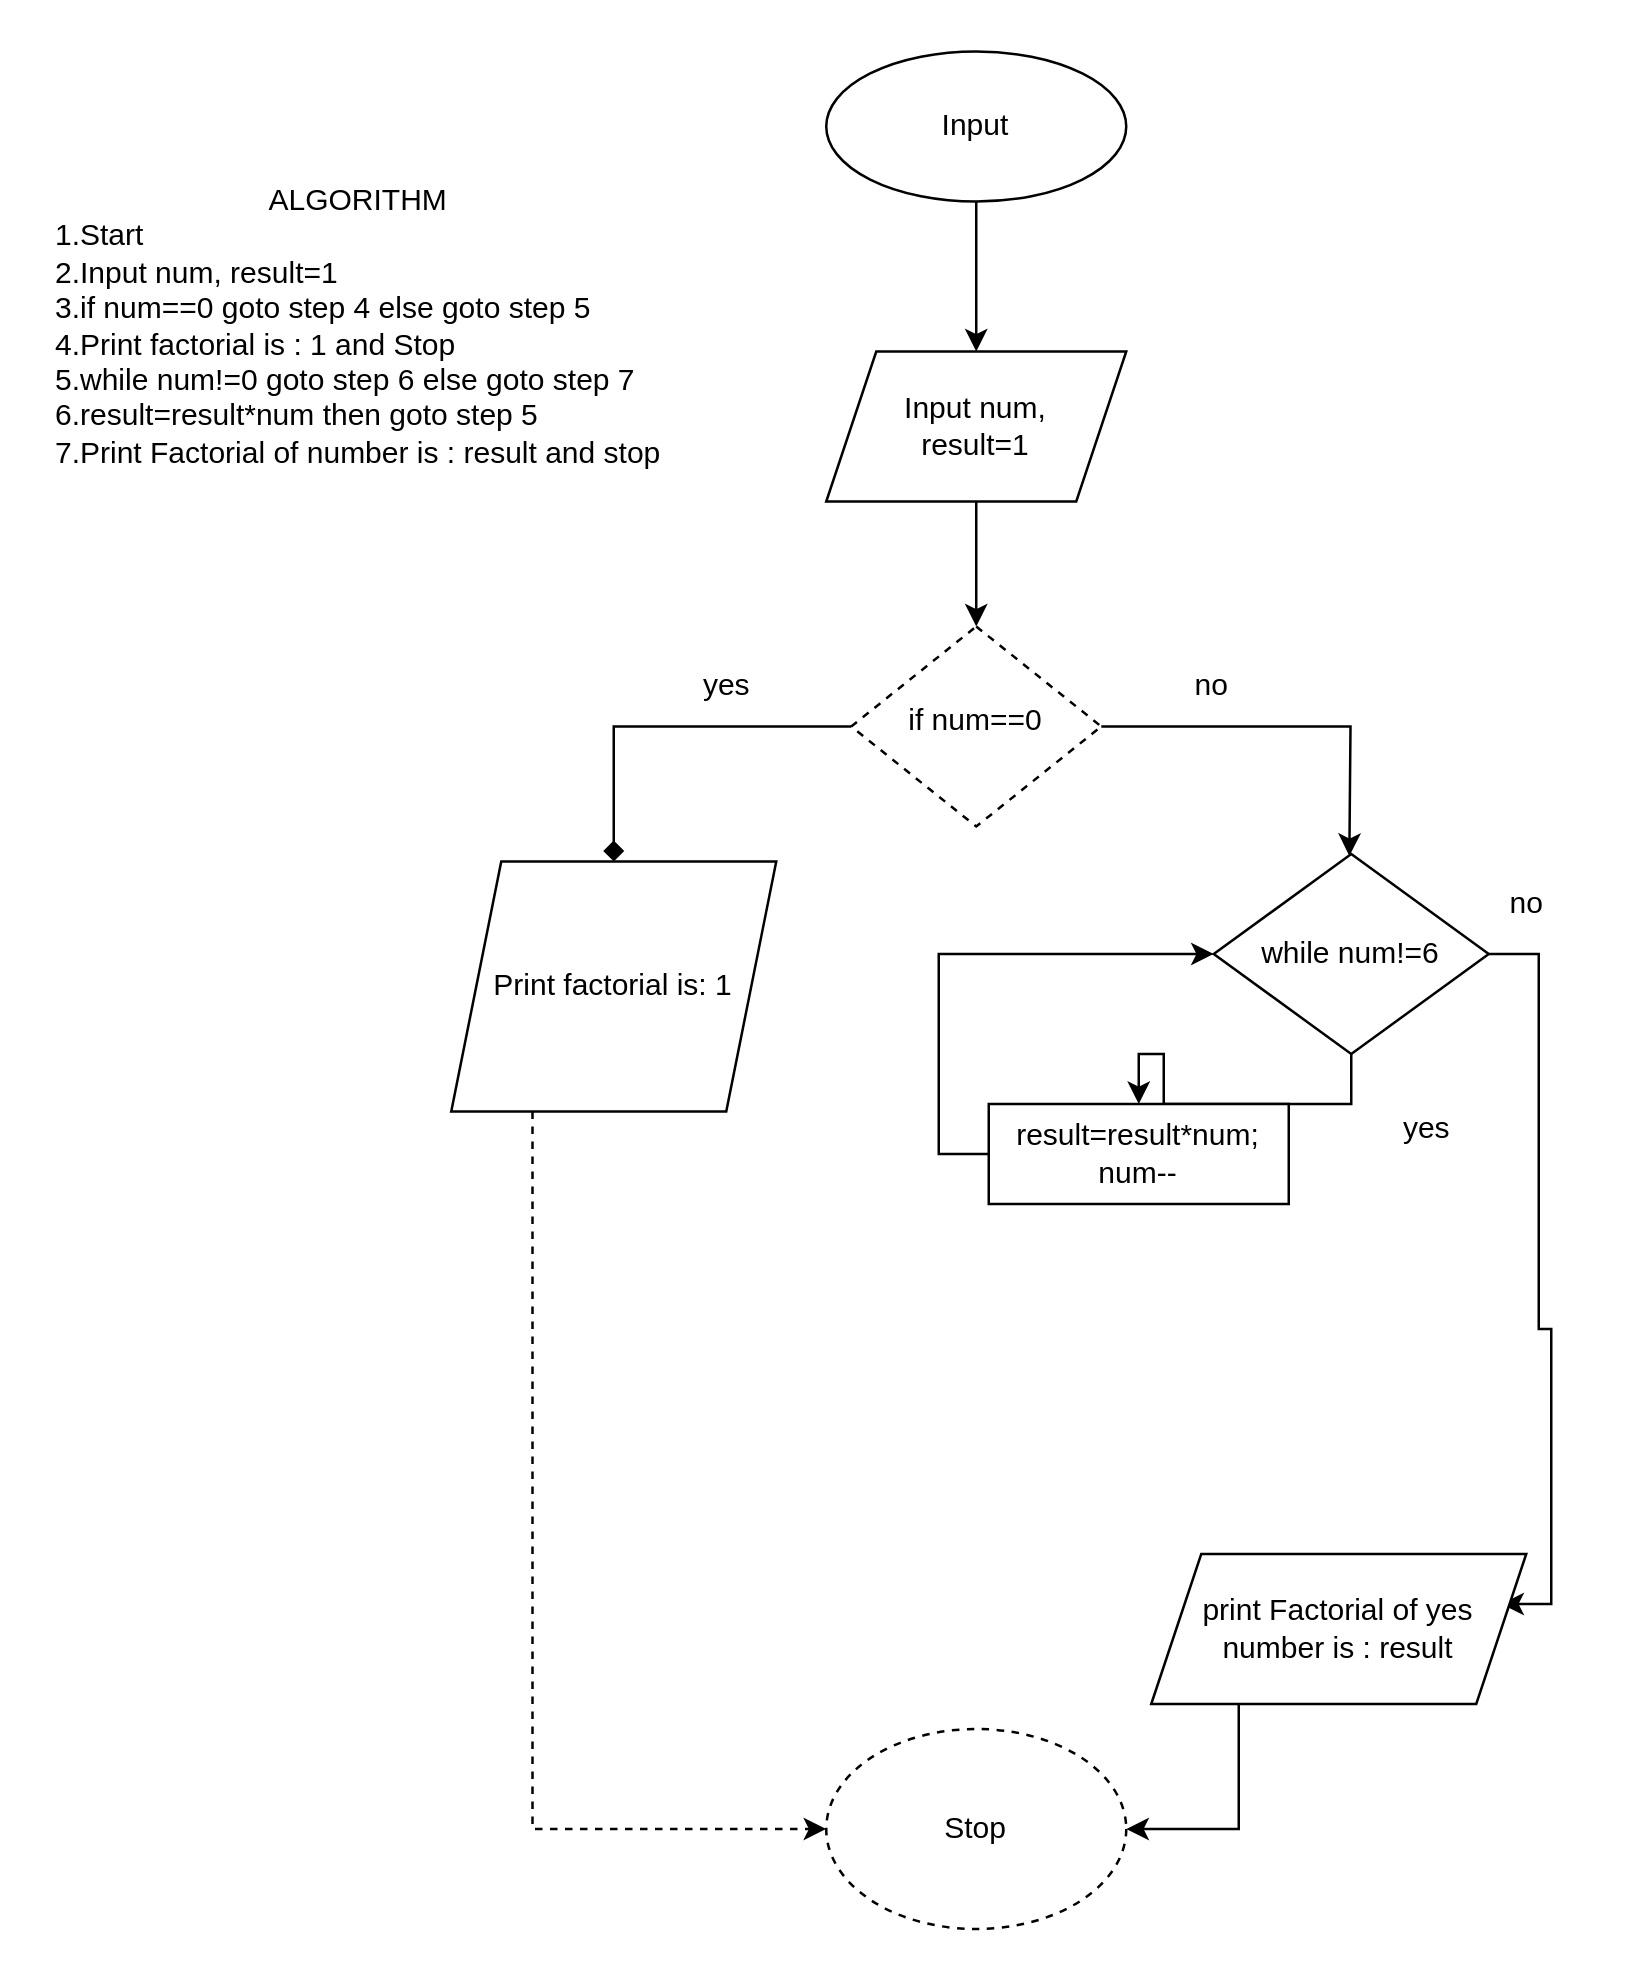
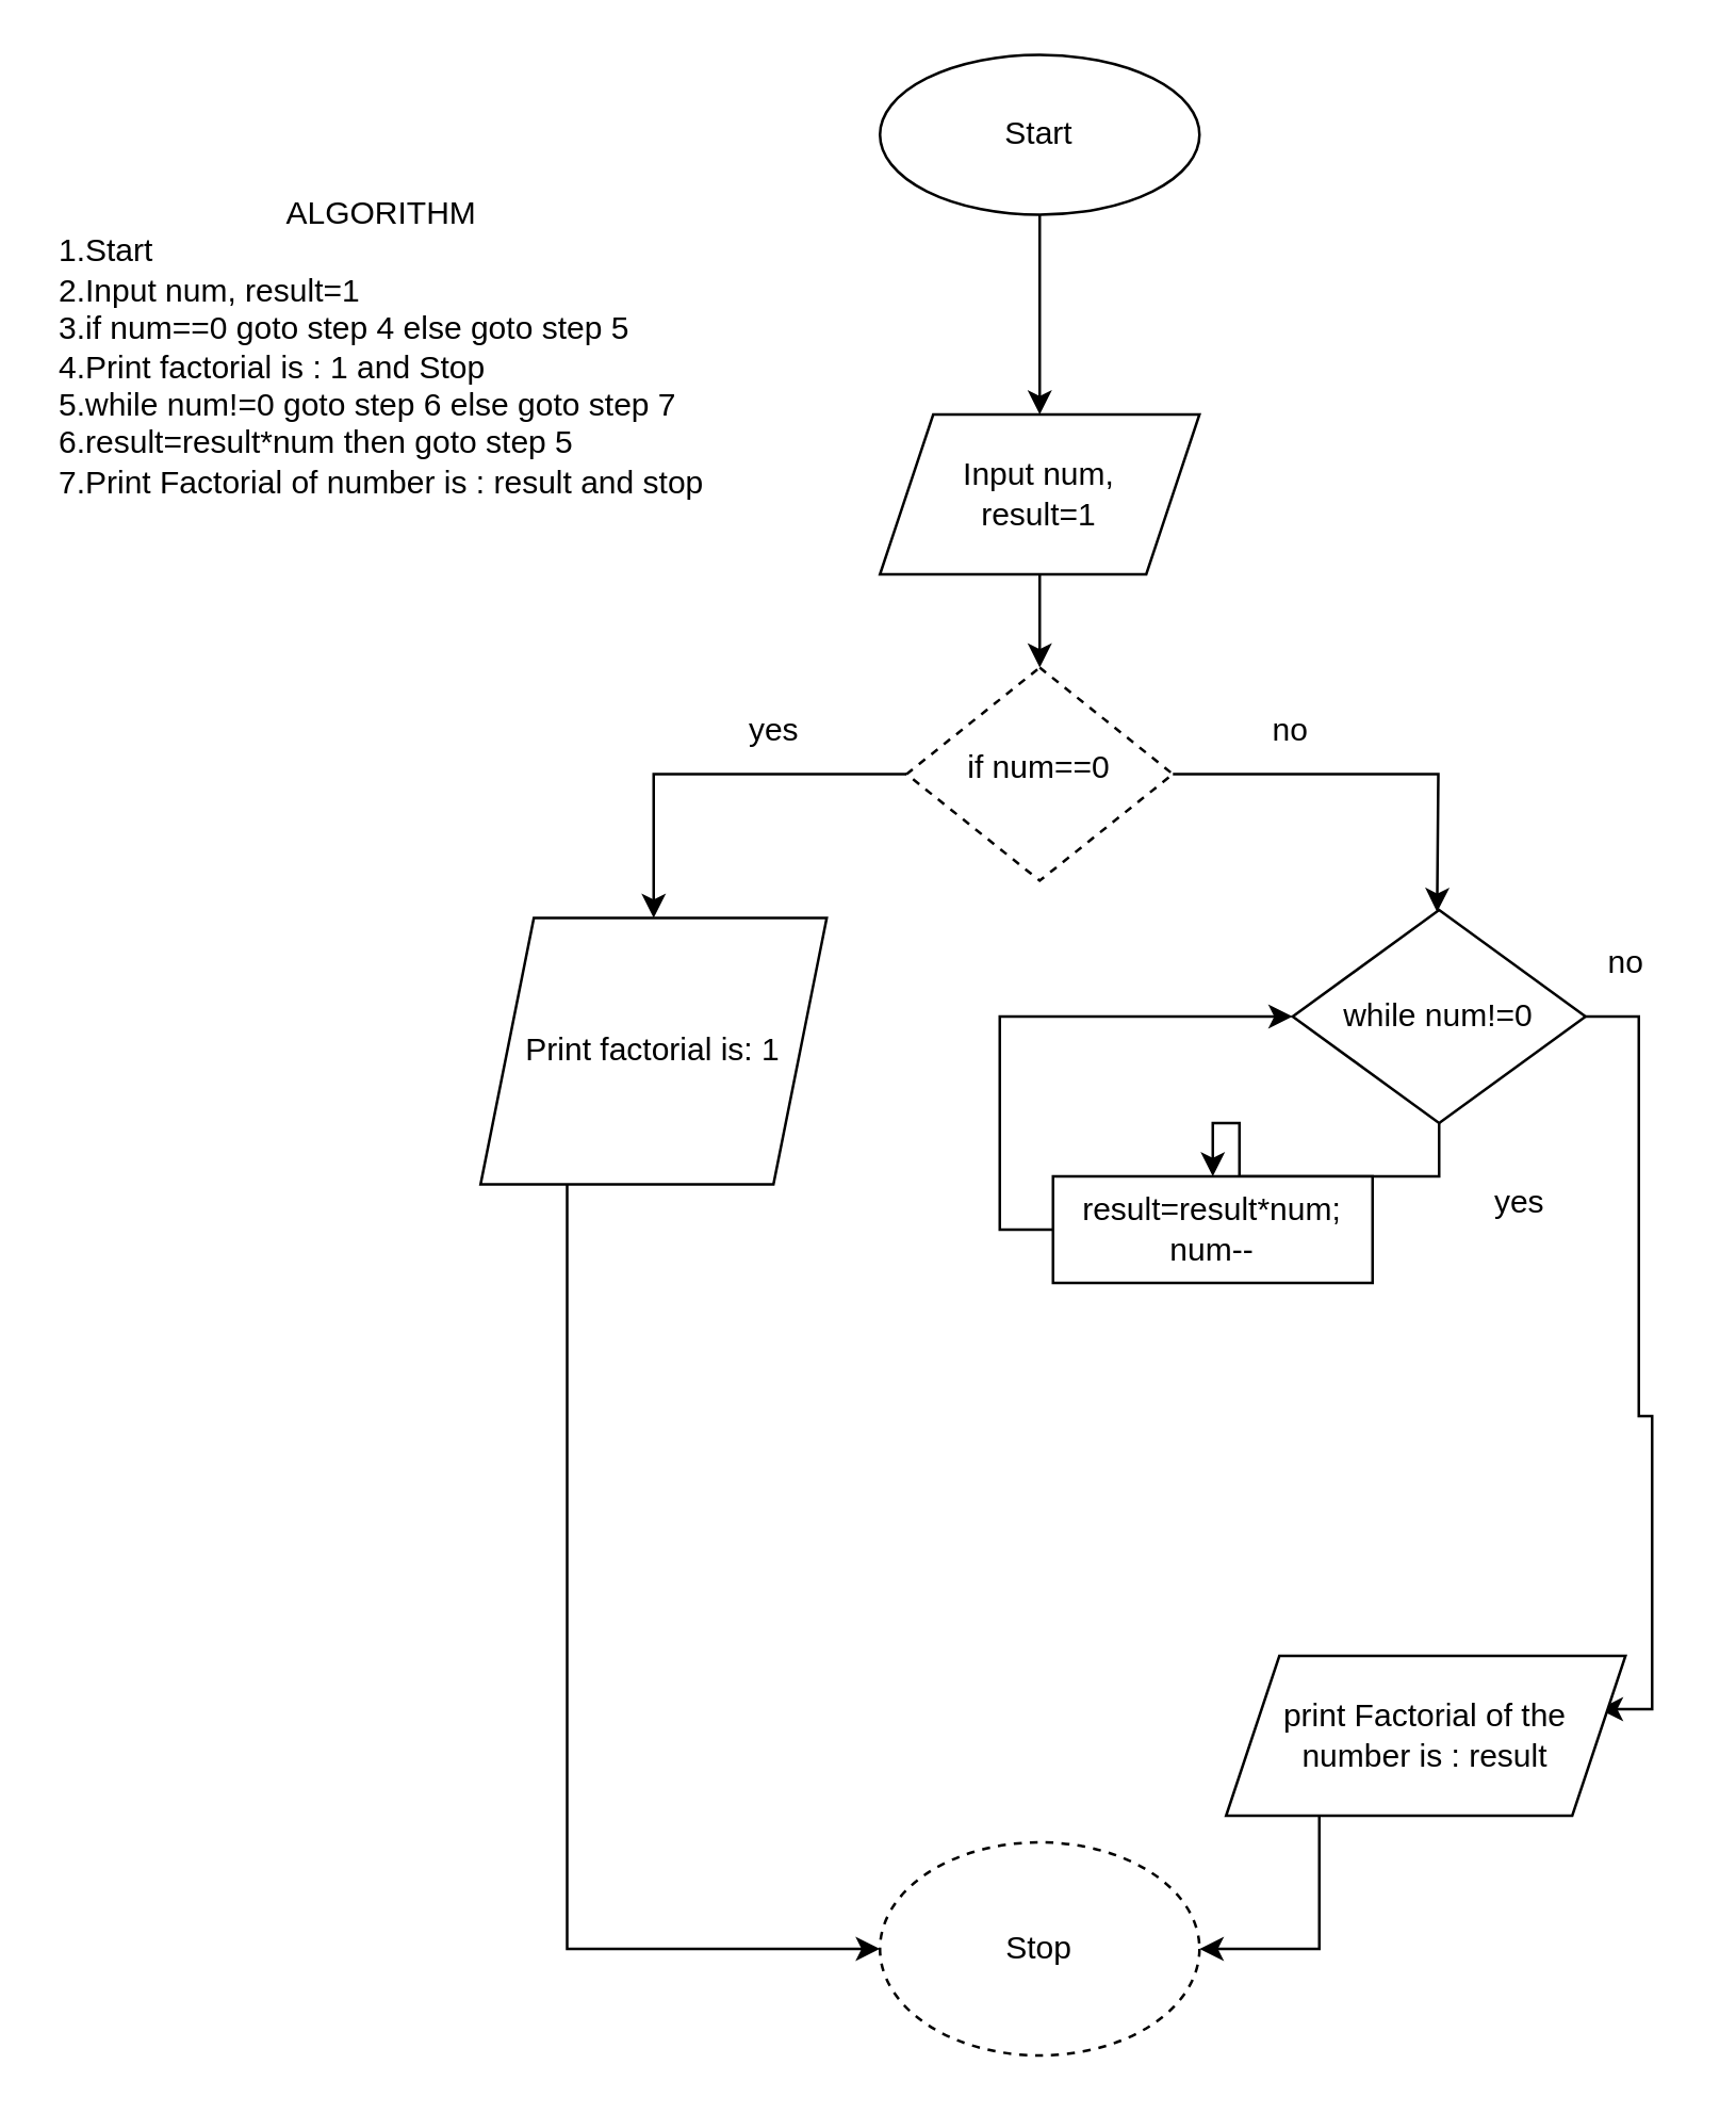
- <mxCell id="6" value="Input" style="ellipse;whiteSpace=wrap;html=1;rounded=1;glass=0;strokeWidth=1;shadow=0;" parent="1" vertex="1"><mxGeometry x="330" y="20" width="120" height="60" as="geometry" /></mxCell>
+ <mxCell id="6" value="Start" style="ellipse;whiteSpace=wrap;html=1;rounded=1;glass=0;strokeWidth=1;shadow=0;" parent="1" vertex="1"><mxGeometry x="330" y="20" width="120" height="60" as="geometry" /></mxCell>
- <mxCell id="8" value="Input num,&lt;br&gt;result=1" style="shape=parallelogram;perimeter=parallelogramPerimeter;whiteSpace=wrap;html=1;fixedSize=1;" parent="1" vertex="1"><mxGeometry x="330" y="140" width="120" height="60" as="geometry" /></mxCell>
+ <mxCell id="8" value="Input num,&lt;br&gt;result=1" style="shape=parallelogram;perimeter=parallelogramPerimeter;whiteSpace=wrap;html=1;fixedSize=1;" parent="1" vertex="1"><mxGeometry x="330" y="155" width="120" height="60" as="geometry" /></mxCell>
- <mxCell id="3" style="edgeStyle=orthogonalEdgeStyle;rounded=0;orthogonalLoop=1;jettySize=auto;html=1;entryX=0.5;entryY=0;entryDx=0;entryDy=0;endArrow=diamond;" parent="1" source="5" target="10" edge="1"><mxGeometry relative="1" as="geometry"><mxPoint x="250" y="290" as="targetPoint" /></mxGeometry></mxCell>
+ <mxCell id="3" style="edgeStyle=orthogonalEdgeStyle;rounded=0;orthogonalLoop=1;jettySize=auto;html=1;entryX=0.5;entryY=0;entryDx=0;entryDy=0;" parent="1" source="5" target="10" edge="1"><mxGeometry relative="1" as="geometry"><mxPoint x="250" y="290" as="targetPoint" /></mxGeometry></mxCell>
- <mxCell id="16" value="while num!=6" style="rhombus;whiteSpace=wrap;html=1;" parent="1" vertex="1"><mxGeometry x="485" y="341" width="110" height="80" as="geometry" /></mxCell>
+ <mxCell id="16" value="while num!=0" style="rhombus;whiteSpace=wrap;html=1;" parent="1" vertex="1"><mxGeometry x="485" y="341" width="110" height="80" as="geometry" /></mxCell>
- <mxCell id="9" style="edgeStyle=orthogonalEdgeStyle;rounded=0;orthogonalLoop=1;jettySize=auto;html=1;exitX=0.25;exitY=1;exitDx=0;exitDy=0;entryX=0;entryY=0.5;entryDx=0;entryDy=0;dashed=1;" parent="1" source="10" target="13" edge="1"><mxGeometry relative="1" as="geometry" /></mxCell>
+ <mxCell id="9" style="edgeStyle=orthogonalEdgeStyle;rounded=0;orthogonalLoop=1;jettySize=auto;html=1;exitX=0.25;exitY=1;exitDx=0;exitDy=0;entryX=0;entryY=0.5;entryDx=0;entryDy=0;" parent="1" source="10" target="13" edge="1"><mxGeometry relative="1" as="geometry" /></mxCell>
- <mxCell id="22" value="print Factorial of yes number is : result" style="shape=parallelogram;perimeter=parallelogramPerimeter;whiteSpace=wrap;html=1;fixedSize=1;" parent="1" vertex="1"><mxGeometry x="460" y="621" width="150" height="60" as="geometry" /></mxCell>
+ <mxCell id="22" value="print Factorial of the number is : result" style="shape=parallelogram;perimeter=parallelogramPerimeter;whiteSpace=wrap;html=1;fixedSize=1;" parent="1" vertex="1"><mxGeometry x="460" y="621" width="150" height="60" as="geometry" /></mxCell>
